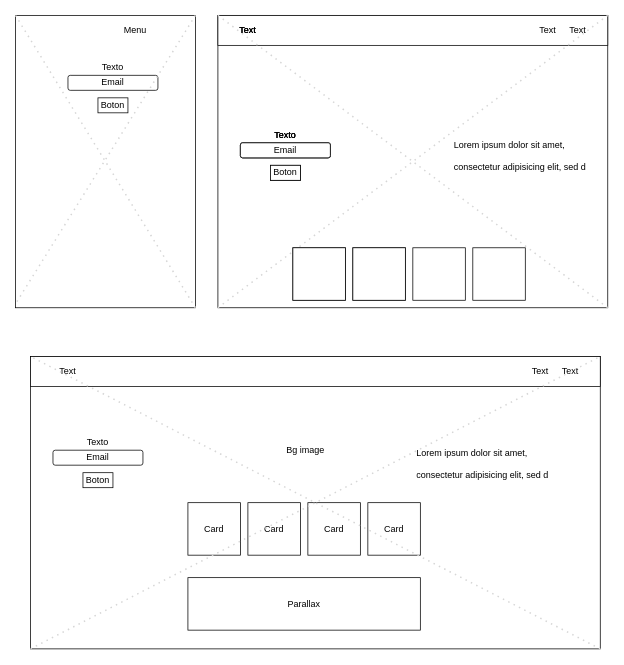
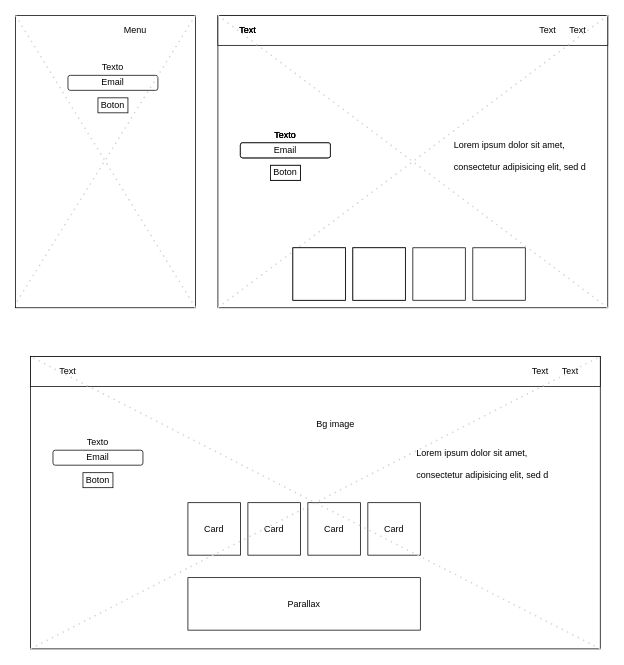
- <mxCell id="48" value="Bg image" style="text;html=1;strokeColor=none;fillColor=none;align=center;verticalAlign=middle;whiteSpace=wrap;rounded=0;" vertex="1" parent="1"><mxGeometry x="374" y="590" width="66" height="20" as="geometry" /></mxCell>
+ <mxCell id="48" value="Bg image" style="text;html=1;strokeColor=none;fillColor=none;align=center;verticalAlign=middle;whiteSpace=wrap;rounded=0;" vertex="1" parent="1"><mxGeometry x="414" y="555" width="66" height="20" as="geometry" /></mxCell>
